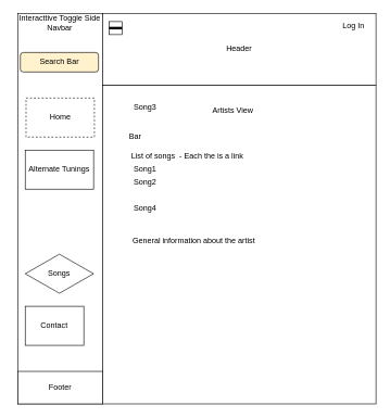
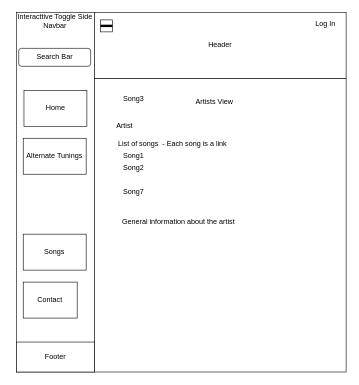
- <mxCell id="22" value="Search Bar" style="rounded=1;whiteSpace=wrap;html=1;fillColor=#fff2cc;" vertex="1" parent="1"><mxGeometry x="30.75" y="80" width="120" height="30" as="geometry" /></mxCell>
+ <mxCell id="22" value="Search Bar" style="rounded=1;whiteSpace=wrap;html=1;" vertex="1" parent="1"><mxGeometry x="30.75" y="80" width="120" height="30" as="geometry" /></mxCell>
- <mxCell id="4" value="Home" style="rounded=0;whiteSpace=wrap;html=1;dashed=1;" vertex="1" parent="1"><mxGeometry x="39.5" y="150" width="105" height="60" as="geometry" /></mxCell>
+ <mxCell id="4" value="Home" style="rounded=0;whiteSpace=wrap;html=1;" vertex="1" parent="1"><mxGeometry x="39.5" y="150" width="105" height="60" as="geometry" /></mxCell>
- <mxCell id="15" value="Bar" style="text;html=1;align=center;verticalAlign=middle;resizable=0;points=[];autosize=1;strokeColor=none;fillColor=none;" vertex="1" parent="1"><mxGeometry x="187" y="200" width="40" height="20" as="geometry" /></mxCell>
+ <mxCell id="15" value="Artist" style="text;html=1;align=center;verticalAlign=middle;resizable=0;points=[];autosize=1;strokeColor=none;fillColor=none;" vertex="1" parent="1"><mxGeometry x="187" y="200" width="40" height="20" as="geometry" /></mxCell>
- <mxCell id="16" value="List of songs&amp;nbsp; - Each the is a link" style="text;html=1;align=center;verticalAlign=middle;resizable=0;points=[];autosize=1;strokeColor=none;fillColor=none;" vertex="1" parent="1"><mxGeometry x="187" y="230" width="200" height="20" as="geometry" /></mxCell>
+ <mxCell id="16" value="List of songs&amp;nbsp; - Each song is a link" style="text;html=1;align=center;verticalAlign=middle;resizable=0;points=[];autosize=1;strokeColor=none;fillColor=none;" vertex="1" parent="1"><mxGeometry x="187" y="230" width="200" height="20" as="geometry" /></mxCell>
- <mxCell id="18" value="Song4" style="text;html=1;align=center;verticalAlign=middle;resizable=0;points=[];autosize=1;strokeColor=none;fillColor=none;" vertex="1" parent="1"><mxGeometry x="197" y="310" width="50" height="20" as="geometry" /></mxCell>
+ <mxCell id="18" value="Song7" style="text;html=1;align=center;verticalAlign=middle;resizable=0;points=[];autosize=1;strokeColor=none;fillColor=none;" vertex="1" parent="1"><mxGeometry x="197" y="310" width="50" height="20" as="geometry" /></mxCell>
- <mxCell id="6" value="Songs" style="rhombus;whiteSpace=wrap;html=1;" vertex="1" parent="1"><mxGeometry x="38.25" y="390" width="105" height="60" as="geometry" /></mxCell>
+ <mxCell id="6" value="Songs" style="rounded=0;whiteSpace=wrap;html=1;" vertex="1" parent="1"><mxGeometry x="38.25" y="390" width="105" height="60" as="geometry" /></mxCell>
